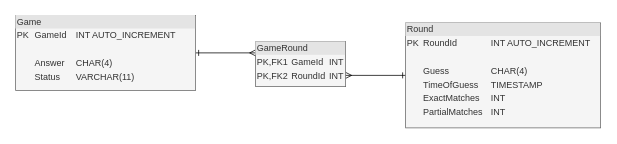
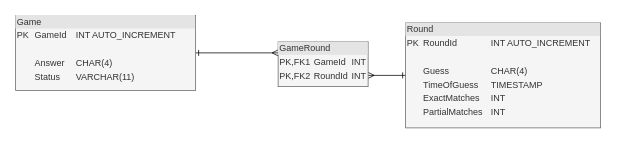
- <mxCell id="6" value="&lt;div style=&quot;box-sizing: border-box ; width: 100% ; background: #e4e4e4 ; padding: 2px&quot;&gt;GameRound&lt;/div&gt;&lt;table style=&quot;width: 100% ; font-size: 1em&quot; cellpadding=&quot;2&quot; cellspacing=&quot;0&quot;&gt;&lt;tbody&gt;&lt;tr&gt;&lt;td&gt;PK,FK1&lt;/td&gt;&lt;td&gt;GameId&lt;/td&gt;&lt;td&gt;INT&lt;/td&gt;&lt;/tr&gt;&lt;tr&gt;&lt;td&gt;PK,FK2&lt;/td&gt;&lt;td&gt;RoundId&lt;/td&gt;&lt;td&gt;INT&lt;/td&gt;&lt;/tr&gt;&lt;/tbody&gt;&lt;/table&gt;" style="verticalAlign=top;align=left;overflow=fill;html=1;fillColor=#f5f5f5;strokeColor=#666666;fontColor=#333333;" vertex="1" parent="1"><mxGeometry x="340" y="55" width="120" height="60" as="geometry" /></mxCell>
+ <mxCell id="6" value="&lt;div style=&quot;box-sizing: border-box ; width: 100% ; background: #e4e4e4 ; padding: 2px&quot;&gt;GameRound&lt;/div&gt;&lt;table style=&quot;width: 100% ; font-size: 1em&quot; cellpadding=&quot;2&quot; cellspacing=&quot;0&quot;&gt;&lt;tbody&gt;&lt;tr&gt;&lt;td&gt;PK,FK1&lt;/td&gt;&lt;td&gt;GameId&lt;/td&gt;&lt;td&gt;INT&lt;/td&gt;&lt;/tr&gt;&lt;tr&gt;&lt;td&gt;PK,FK2&lt;/td&gt;&lt;td&gt;RoundId&lt;/td&gt;&lt;td&gt;INT&lt;/td&gt;&lt;/tr&gt;&lt;/tbody&gt;&lt;/table&gt;" style="verticalAlign=top;align=left;overflow=fill;html=1;fillColor=#f5f5f5;strokeColor=#666666;fontColor=#333333;" vertex="1" parent="1"><mxGeometry x="370" y="55" width="120" height="60" as="geometry" /></mxCell>
